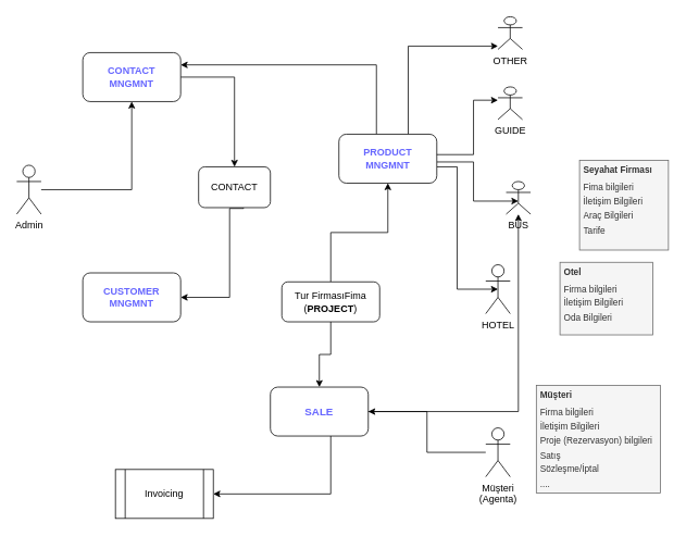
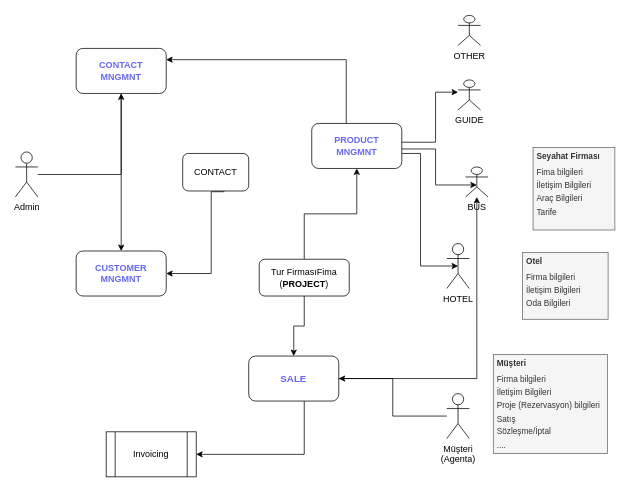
- <mxCell id="23" style="edgeStyle=orthogonalEdgeStyle;rounded=0;orthogonalLoop=1;jettySize=auto;html=1;" parent="1" source="24" target="28" edge="1"><mxGeometry relative="1" as="geometry"><mxPoint x="500" y="-6" as="targetPoint" /><Array as="points"><mxPoint x="500" y="56" /></Array></mxGeometry></mxCell>
- <mxCell id="6" style="edgeStyle=orthogonalEdgeStyle;rounded=0;orthogonalLoop=1;jettySize=auto;html=1;entryX=0.5;entryY=0;entryDx=0;entryDy=0;" parent="1" source="7" target="9" edge="1"><mxGeometry relative="1" as="geometry" /></mxCell>
+ <mxCell id="6" style="edgeStyle=orthogonalEdgeStyle;rounded=0;orthogonalLoop=1;jettySize=auto;html=1;" parent="1" source="7" target="26" edge="1"><mxGeometry relative="1" as="geometry" /></mxCell>
- <mxCell id="18" value="&lt;h1 style=&quot;line-height: 60%;&quot;&gt;&lt;font style=&quot;font-size: 11px;&quot;&gt;Otel&lt;/font&gt;&lt;/h1&gt;&lt;p style=&quot;font-size: 11px; line-height: 60%;&quot;&gt;Firma bilgileri&lt;/p&gt;&lt;p style=&quot;font-size: 11px; line-height: 60%;&quot;&gt;İletişim Bilgileri&lt;/p&gt;&lt;p style=&quot;font-size: 11px; line-height: 60%;&quot;&gt;Oda Bilgileri&lt;/p&gt;" style="text;html=1;strokeColor=#666666;fillColor=#f5f5f5;spacing=0;spacingTop=-12;whiteSpace=wrap;overflow=hidden;rounded=0;fontSize=9;fontColor=#333333;spacingBottom=-15;spacingLeft=5;" parent="1" vertex="1"><mxGeometry x="686" y="321" width="114" height="89" as="geometry" /></mxCell>
+ <mxCell id="18" value="&lt;h1 style=&quot;line-height: 60%;&quot;&gt;&lt;font style=&quot;font-size: 11px;&quot;&gt;Otel&lt;/font&gt;&lt;/h1&gt;&lt;p style=&quot;font-size: 11px; line-height: 60%;&quot;&gt;Firma bilgileri&lt;/p&gt;&lt;p style=&quot;font-size: 11px; line-height: 60%;&quot;&gt;İletişim Bilgileri&lt;/p&gt;&lt;p style=&quot;font-size: 11px; line-height: 60%;&quot;&gt;Oda Bilgileri&lt;/p&gt;" style="text;html=1;strokeColor=#666666;fillColor=#f5f5f5;spacing=0;spacingTop=-12;whiteSpace=wrap;overflow=hidden;rounded=0;fontSize=9;fontColor=#333333;spacingBottom=-15;spacingLeft=5;" parent="1" vertex="1"><mxGeometry x="696" y="336" width="114" height="89" as="geometry" /></mxCell>
